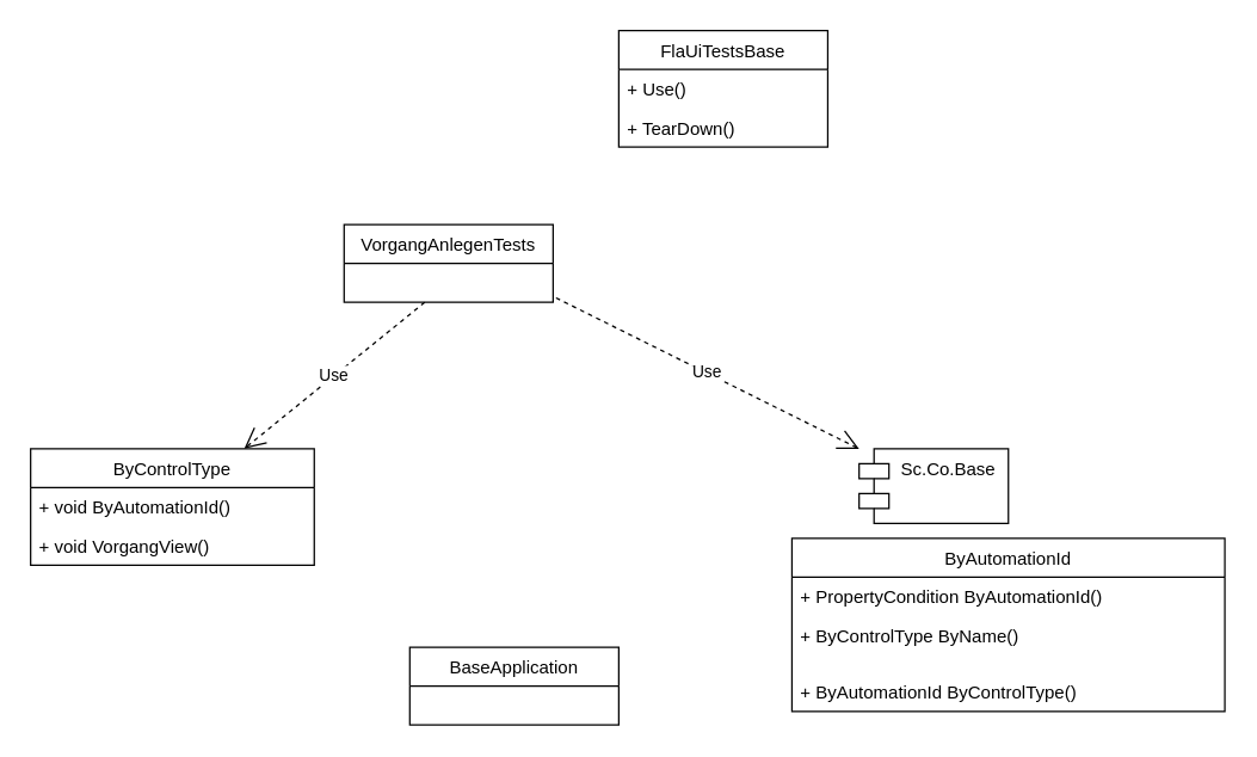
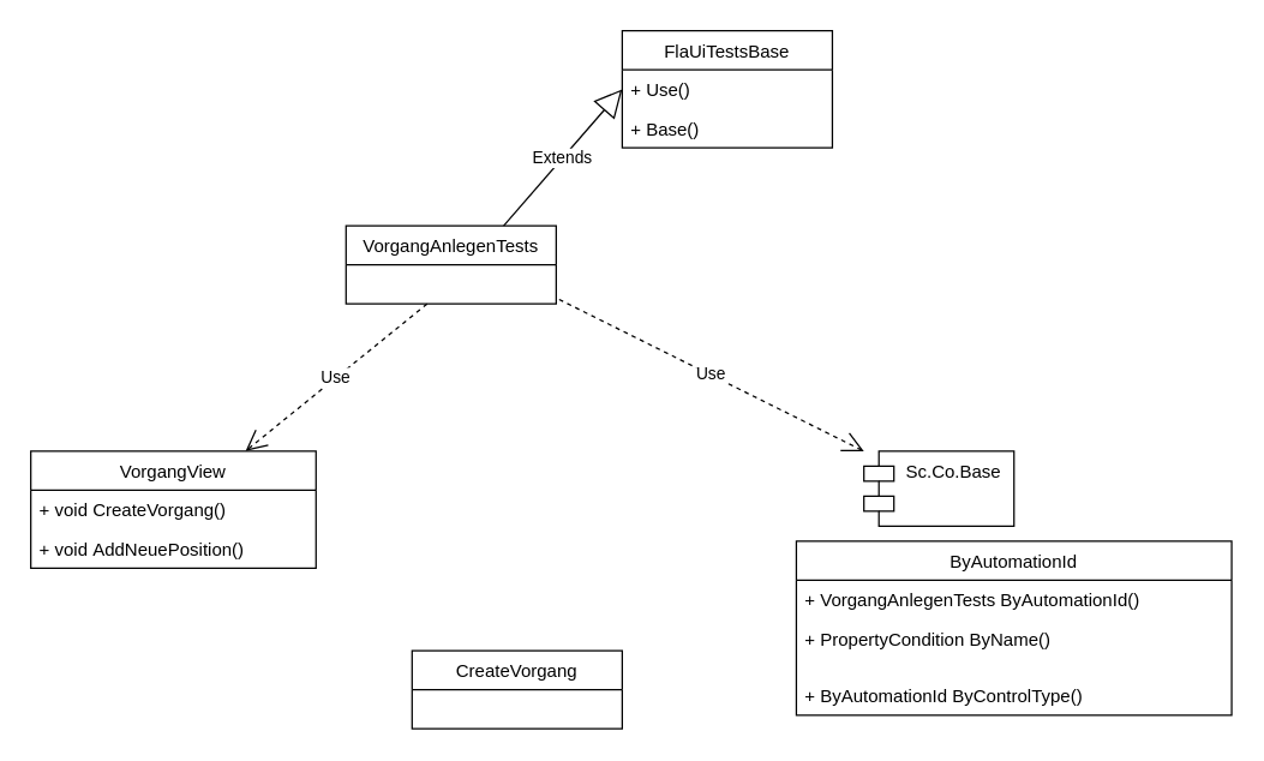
- <mxCell id="6" value="+ TearDown()" style="text;strokeColor=none;fillColor=none;align=left;verticalAlign=top;spacingLeft=4;spacingRight=4;overflow=hidden;rotatable=0;points=[[0,0.5],[1,0.5]];portConstraint=eastwest;" vertex="1" parent="4"><mxGeometry y="52" width="140" height="26" as="geometry" /></mxCell>
+ <mxCell id="6" value="+ Base()" style="text;strokeColor=none;fillColor=none;align=left;verticalAlign=top;spacingLeft=4;spacingRight=4;overflow=hidden;rotatable=0;points=[[0,0.5],[1,0.5]];portConstraint=eastwest;" vertex="1" parent="4"><mxGeometry y="52" width="140" height="26" as="geometry" /></mxCell>
+ <mxCell id="7" value="Extends" style="endArrow=block;endSize=16;endFill=0;html=1;rounded=0;entryX=0;entryY=0.5;entryDx=0;entryDy=0;exitX=0.75;exitY=0;exitDx=0;exitDy=0;" edge="1" parent="1" source="2" target="5"><mxGeometry width="160" relative="1" as="geometry"><mxPoint x="330" y="260" as="sourcePoint" /><mxPoint x="490" y="260" as="targetPoint" /></mxGeometry></mxCell>
- <mxCell id="8" value="ByControlType" style="swimlane;fontStyle=0;childLayout=stackLayout;horizontal=1;startSize=26;fillColor=none;horizontalStack=0;resizeParent=1;resizeParentMax=0;resizeLast=0;collapsible=1;marginBottom=0;" vertex="1" parent="1"><mxGeometry x="20" y="300" width="190" height="78" as="geometry" /></mxCell>
+ <mxCell id="8" value="VorgangView" style="swimlane;fontStyle=0;childLayout=stackLayout;horizontal=1;startSize=26;fillColor=none;horizontalStack=0;resizeParent=1;resizeParentMax=0;resizeLast=0;collapsible=1;marginBottom=0;" vertex="1" parent="1"><mxGeometry x="20" y="300" width="190" height="78" as="geometry" /></mxCell>
- <mxCell id="9" value="+ void ByAutomationId()" style="text;strokeColor=none;fillColor=none;align=left;verticalAlign=top;spacingLeft=4;spacingRight=4;overflow=hidden;rotatable=0;points=[[0,0.5],[1,0.5]];portConstraint=eastwest;" vertex="1" parent="8"><mxGeometry y="26" width="190" height="26" as="geometry" /></mxCell>
+ <mxCell id="9" value="+ void CreateVorgang()" style="text;strokeColor=none;fillColor=none;align=left;verticalAlign=top;spacingLeft=4;spacingRight=4;overflow=hidden;rotatable=0;points=[[0,0.5],[1,0.5]];portConstraint=eastwest;" vertex="1" parent="8"><mxGeometry y="26" width="190" height="26" as="geometry" /></mxCell>
- <mxCell id="10" value="+ void VorgangView()" style="text;strokeColor=none;fillColor=none;align=left;verticalAlign=top;spacingLeft=4;spacingRight=4;overflow=hidden;rotatable=0;points=[[0,0.5],[1,0.5]];portConstraint=eastwest;" vertex="1" parent="8"><mxGeometry y="52" width="190" height="26" as="geometry" /></mxCell>
+ <mxCell id="10" value="+ void AddNeuePosition()" style="text;strokeColor=none;fillColor=none;align=left;verticalAlign=top;spacingLeft=4;spacingRight=4;overflow=hidden;rotatable=0;points=[[0,0.5],[1,0.5]];portConstraint=eastwest;" vertex="1" parent="8"><mxGeometry y="52" width="190" height="26" as="geometry" /></mxCell>
- <mxCell id="17" value="+ PropertyCondition ByAutomationId()&#10;" style="text;strokeColor=none;fillColor=none;align=left;verticalAlign=top;spacingLeft=4;spacingRight=4;overflow=hidden;rotatable=0;points=[[0,0.5],[1,0.5]];portConstraint=eastwest;" vertex="1" parent="16"><mxGeometry y="26" width="290" height="26" as="geometry" /></mxCell>
+ <mxCell id="17" value="+ VorgangAnlegenTests ByAutomationId()&#10;" style="text;strokeColor=none;fillColor=none;align=left;verticalAlign=top;spacingLeft=4;spacingRight=4;overflow=hidden;rotatable=0;points=[[0,0.5],[1,0.5]];portConstraint=eastwest;" vertex="1" parent="16"><mxGeometry y="26" width="290" height="26" as="geometry" /></mxCell>
- <mxCell id="18" value="+ ByControlType ByName()" style="text;strokeColor=none;fillColor=none;align=left;verticalAlign=top;spacingLeft=4;spacingRight=4;overflow=hidden;rotatable=0;points=[[0,0.5],[1,0.5]];portConstraint=eastwest;" vertex="1" parent="16"><mxGeometry y="52" width="290" height="38" as="geometry" /></mxCell>
+ <mxCell id="18" value="+ PropertyCondition ByName()" style="text;strokeColor=none;fillColor=none;align=left;verticalAlign=top;spacingLeft=4;spacingRight=4;overflow=hidden;rotatable=0;points=[[0,0.5],[1,0.5]];portConstraint=eastwest;" vertex="1" parent="16"><mxGeometry y="52" width="290" height="38" as="geometry" /></mxCell>
- <mxCell id="14" value="BaseApplication" style="swimlane;fontStyle=0;childLayout=stackLayout;horizontal=1;startSize=26;fillColor=none;horizontalStack=0;resizeParent=1;resizeParentMax=0;resizeLast=0;collapsible=1;marginBottom=0;" vertex="1" parent="1"><mxGeometry x="274" y="433" width="140" height="52" as="geometry" /></mxCell>
+ <mxCell id="14" value="CreateVorgang" style="swimlane;fontStyle=0;childLayout=stackLayout;horizontal=1;startSize=26;fillColor=none;horizontalStack=0;resizeParent=1;resizeParentMax=0;resizeLast=0;collapsible=1;marginBottom=0;" vertex="1" parent="1"><mxGeometry x="274" y="433" width="140" height="52" as="geometry" /></mxCell>
